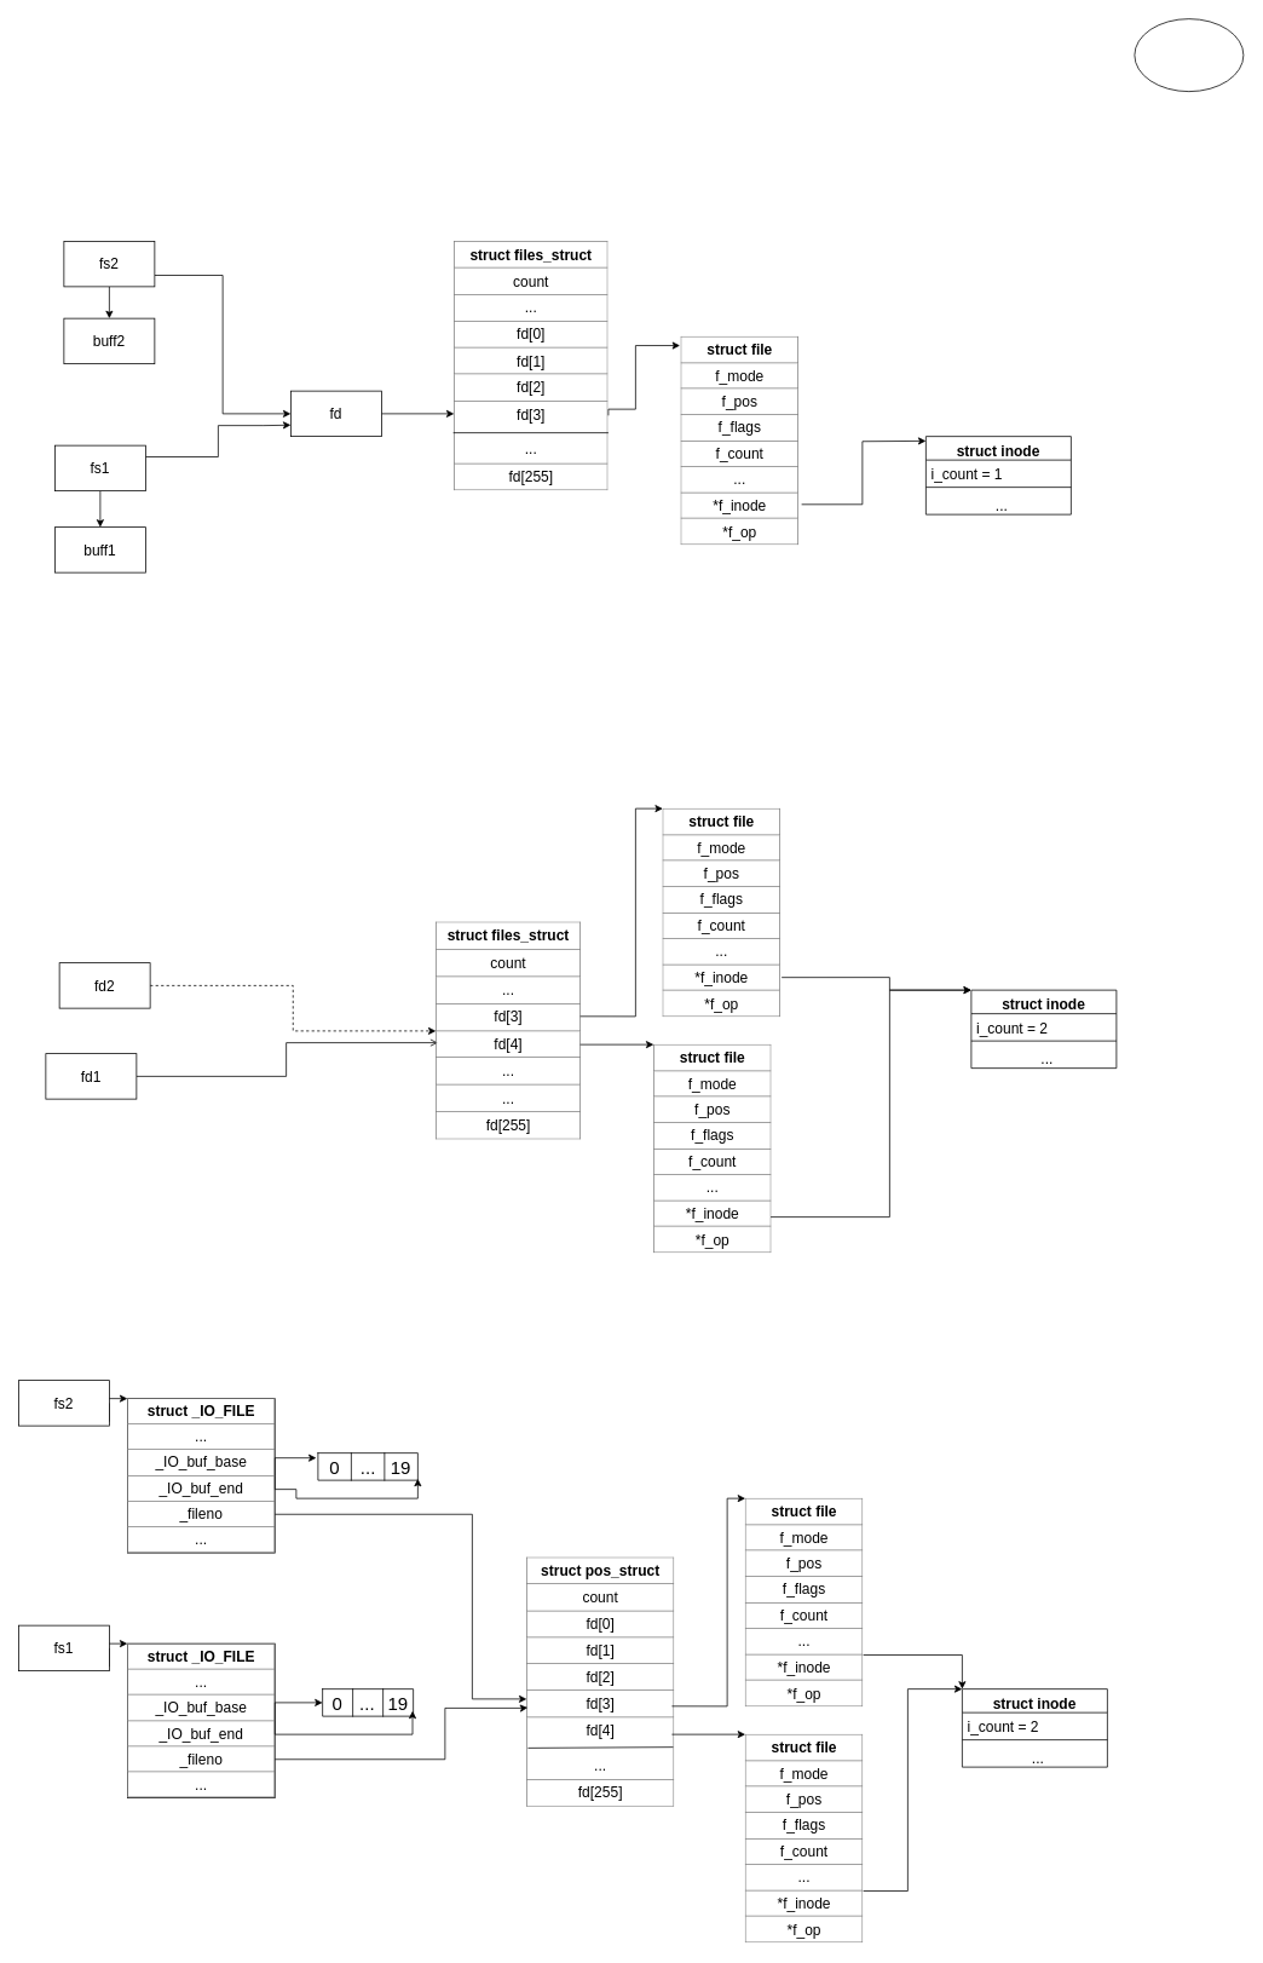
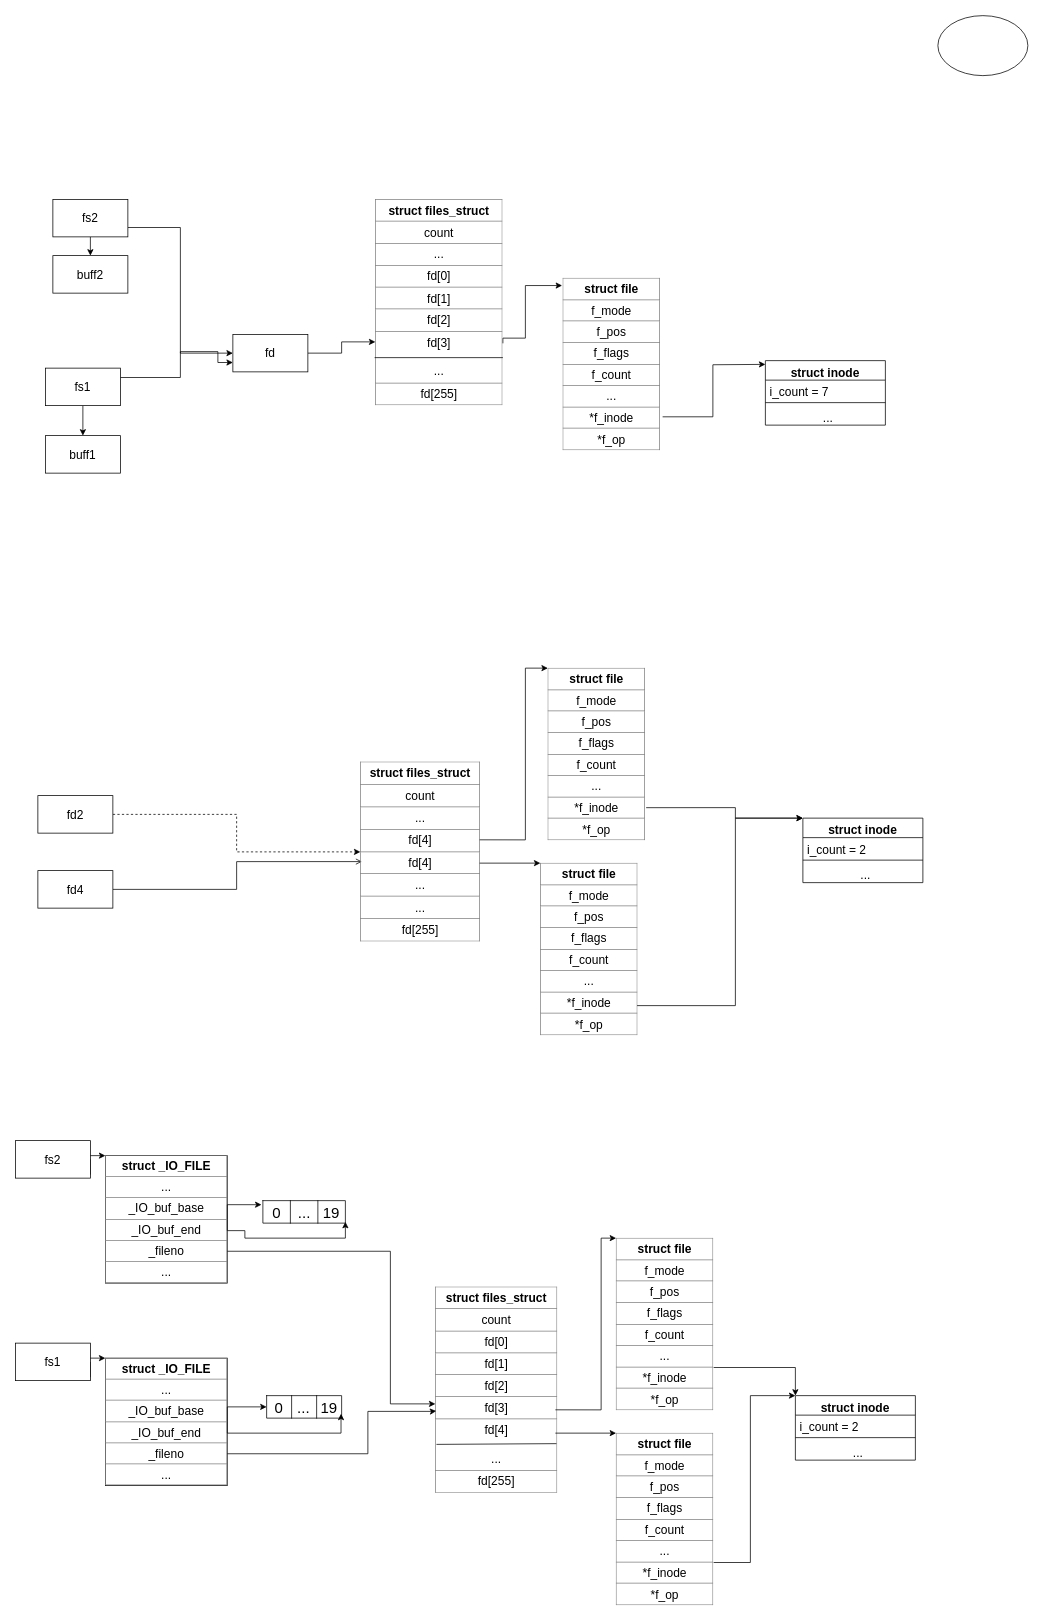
- <mxCell id="8" value="&lt;font style=&quot;font-size: 16px&quot;&gt;buff2&lt;/font&gt;" style="rounded=0;whiteSpace=wrap;html=1;" parent="1" vertex="1"><mxGeometry x="70" y="350" width="100" height="50" as="geometry" /></mxCell>
+ <mxCell id="8" value="&lt;font style=&quot;font-size: 16px&quot;&gt;buff2&lt;/font&gt;" style="rounded=0;whiteSpace=wrap;html=1;" parent="1" vertex="1"><mxGeometry x="70" y="340" width="100" height="50" as="geometry" /></mxCell>
- <mxCell id="11" value="&lt;font style=&quot;font-size: 16px&quot;&gt;fd&lt;/font&gt;" style="rounded=0;whiteSpace=wrap;html=1;" parent="1" vertex="1"><mxGeometry x="320" y="430" width="100" height="50" as="geometry" /></mxCell>
+ <mxCell id="11" value="&lt;font style=&quot;font-size: 16px&quot;&gt;fd&lt;/font&gt;" style="rounded=0;whiteSpace=wrap;html=1;" parent="1" vertex="1"><mxGeometry x="310" y="445" width="100" height="50" as="geometry" /></mxCell>
- <mxCell id="23" value="i_count = 1" style="text;strokeColor=none;fillColor=none;align=left;verticalAlign=top;spacingLeft=4;spacingRight=4;overflow=hidden;rotatable=0;points=[[0,0.5],[1,0.5]];portConstraint=eastwest;fontSize=16;" parent="22" vertex="1"><mxGeometry y="26" width="160" height="26" as="geometry" /></mxCell>
+ <mxCell id="23" value="i_count = 7" style="text;strokeColor=none;fillColor=none;align=left;verticalAlign=top;spacingLeft=4;spacingRight=4;overflow=hidden;rotatable=0;points=[[0,0.5],[1,0.5]];portConstraint=eastwest;fontSize=16;" parent="22" vertex="1"><mxGeometry y="26" width="160" height="26" as="geometry" /></mxCell>
- <mxCell id="21" value="&lt;table style=&quot;width: 100% ; height: 100% ; border-collapse: collapse ; font-size: 16px&quot; width=&quot;100%&quot; cellpadding=&quot;4&quot; border=&quot;1&quot;&gt;&lt;tbody&gt;&lt;tr&gt;&lt;th align=&quot;center&quot;&gt;&lt;font style=&quot;font-size: 16px&quot;&gt;&lt;b&gt;struct files_struct&lt;br&gt;&lt;/b&gt;&lt;/font&gt;&lt;/th&gt;&lt;/tr&gt;&lt;tr align=&quot;center&quot;&gt;&lt;td&gt;&lt;font style=&quot;font-size: 16px&quot;&gt;count&lt;/font&gt;&lt;/td&gt;&lt;/tr&gt;&lt;tr align=&quot;center&quot;&gt;&lt;td&gt;&lt;font style=&quot;font-size: 16px&quot;&gt;...&lt;br&gt;&lt;/font&gt;&lt;/td&gt;&lt;/tr&gt;&lt;tr align=&quot;center&quot;&gt;&lt;td&gt;&lt;font style=&quot;font-size: 16px&quot;&gt;fd[3]&lt;br&gt;&lt;/font&gt;&lt;/td&gt;&lt;/tr&gt;&lt;tr align=&quot;center&quot;&gt;&lt;td&gt;&lt;font style=&quot;font-size: 16px&quot;&gt;fd[4]&lt;br&gt;&lt;/font&gt;&lt;/td&gt;&lt;/tr&gt;&lt;tr&gt;&lt;td style=&quot;text-align: center&quot;&gt;...&lt;/td&gt;&lt;/tr&gt;&lt;tr align=&quot;center&quot;&gt;&lt;td&gt;&lt;font style=&quot;font-size: 16px&quot;&gt;...&lt;br&gt;&lt;/font&gt;&lt;/td&gt;&lt;/tr&gt;&lt;tr align=&quot;center&quot;&gt;&lt;td&gt;&lt;font style=&quot;font-size: 16px&quot;&gt;fd[255]&lt;br&gt;&lt;/font&gt;&lt;/td&gt;&lt;/tr&gt;&lt;/tbody&gt;&lt;/table&gt;" style="text;html=1;strokeColor=none;fillColor=none;overflow=fill;" parent="1" vertex="1"><mxGeometry x="480" y="1015" width="160" height="240" as="geometry" /></mxCell>
+ <mxCell id="21" value="&lt;table style=&quot;width: 100% ; height: 100% ; border-collapse: collapse ; font-size: 16px&quot; width=&quot;100%&quot; cellpadding=&quot;4&quot; border=&quot;1&quot;&gt;&lt;tbody&gt;&lt;tr&gt;&lt;th align=&quot;center&quot;&gt;&lt;font style=&quot;font-size: 16px&quot;&gt;&lt;b&gt;struct files_struct&lt;br&gt;&lt;/b&gt;&lt;/font&gt;&lt;/th&gt;&lt;/tr&gt;&lt;tr align=&quot;center&quot;&gt;&lt;td&gt;&lt;font style=&quot;font-size: 16px&quot;&gt;count&lt;/font&gt;&lt;/td&gt;&lt;/tr&gt;&lt;tr align=&quot;center&quot;&gt;&lt;td&gt;&lt;font style=&quot;font-size: 16px&quot;&gt;...&lt;br&gt;&lt;/font&gt;&lt;/td&gt;&lt;/tr&gt;&lt;tr align=&quot;center&quot;&gt;&lt;td&gt;&lt;font style=&quot;font-size: 16px&quot;&gt;fd[4]&lt;br&gt;&lt;/font&gt;&lt;/td&gt;&lt;/tr&gt;&lt;tr align=&quot;center&quot;&gt;&lt;td&gt;&lt;font style=&quot;font-size: 16px&quot;&gt;fd[4]&lt;br&gt;&lt;/font&gt;&lt;/td&gt;&lt;/tr&gt;&lt;tr&gt;&lt;td style=&quot;text-align: center&quot;&gt;...&lt;/td&gt;&lt;/tr&gt;&lt;tr align=&quot;center&quot;&gt;&lt;td&gt;&lt;font style=&quot;font-size: 16px&quot;&gt;...&lt;br&gt;&lt;/font&gt;&lt;/td&gt;&lt;/tr&gt;&lt;tr align=&quot;center&quot;&gt;&lt;td&gt;&lt;font style=&quot;font-size: 16px&quot;&gt;fd[255]&lt;br&gt;&lt;/font&gt;&lt;/td&gt;&lt;/tr&gt;&lt;/tbody&gt;&lt;/table&gt;" style="text;html=1;strokeColor=none;fillColor=none;overflow=fill;" parent="1" vertex="1"><mxGeometry x="480" y="1015" width="160" height="240" as="geometry" /></mxCell>
- <mxCell id="20" value="&lt;span style=&quot;font-size: 16px&quot;&gt;fd2&lt;br&gt;&lt;/span&gt;" style="rounded=0;whiteSpace=wrap;html=1;" parent="1" vertex="1"><mxGeometry x="65" y="1060" width="100" height="50" as="geometry" /></mxCell>
+ <mxCell id="20" value="&lt;span style=&quot;font-size: 16px&quot;&gt;fd2&lt;br&gt;&lt;/span&gt;" style="rounded=0;whiteSpace=wrap;html=1;" parent="1" vertex="1"><mxGeometry x="50" y="1060" width="100" height="50" as="geometry" /></mxCell>
- <mxCell id="18" value="&lt;span style=&quot;font-size: 16px&quot;&gt;fd1&lt;/span&gt;" style="rounded=0;whiteSpace=wrap;html=1;" parent="1" vertex="1"><mxGeometry x="50" y="1160" width="100" height="50" as="geometry" /></mxCell>
+ <mxCell id="18" value="&lt;span style=&quot;font-size: 16px&quot;&gt;fd4&lt;/span&gt;" style="rounded=0;whiteSpace=wrap;html=1;" parent="1" vertex="1"><mxGeometry x="50" y="1160" width="100" height="50" as="geometry" /></mxCell>
- <mxCell id="36" value="&lt;table style=&quot;width: 100% ; height: 100% ; border-collapse: collapse ; font-size: 16px&quot; width=&quot;100%&quot; cellpadding=&quot;4&quot; border=&quot;1&quot;&gt;&lt;tbody&gt;&lt;tr&gt;&lt;th align=&quot;center&quot;&gt;&lt;font style=&quot;font-size: 16px&quot;&gt;&lt;b&gt;struct pos_struct&lt;br&gt;&lt;/b&gt;&lt;/font&gt;&lt;/th&gt;&lt;/tr&gt;&lt;tr align=&quot;center&quot;&gt;&lt;td&gt;&lt;font style=&quot;font-size: 16px&quot;&gt;count&lt;/font&gt;&lt;/td&gt;&lt;/tr&gt;&lt;tr align=&quot;center&quot;&gt;&lt;td&gt;&lt;font style=&quot;font-size: 16px&quot;&gt;fd[0]&lt;/font&gt;&lt;/td&gt;&lt;/tr&gt;&lt;tr align=&quot;center&quot;&gt;&lt;td&gt;&lt;font style=&quot;font-size: 16px&quot;&gt;fd[1]&lt;br&gt;&lt;/font&gt;&lt;/td&gt;&lt;/tr&gt;&lt;tr align=&quot;center&quot;&gt;&lt;td&gt;&lt;font style=&quot;font-size: 16px&quot;&gt;fd[2]&lt;br&gt;&lt;/font&gt;&lt;/td&gt;&lt;/tr&gt;&lt;tr&gt;&lt;td style=&quot;text-align: center&quot;&gt;fd[3]&lt;/td&gt;&lt;/tr&gt;&lt;tr align=&quot;center&quot;&gt;&lt;td&gt;&lt;font style=&quot;font-size: 16px&quot;&gt;fd[4]&lt;br&gt;&lt;br&gt;...&lt;/font&gt;&lt;/td&gt;&lt;/tr&gt;&lt;tr align=&quot;center&quot;&gt;&lt;td&gt;&lt;font style=&quot;font-size: 16px&quot;&gt;fd[255]&lt;br&gt;&lt;/font&gt;&lt;/td&gt;&lt;/tr&gt;&lt;/tbody&gt;&lt;/table&gt;" style="text;html=1;strokeColor=none;fillColor=none;overflow=fill;" parent="1" vertex="1"><mxGeometry x="580" y="1715" width="162.5" height="275" as="geometry" /></mxCell>
+ <mxCell id="36" value="&lt;table style=&quot;width: 100% ; height: 100% ; border-collapse: collapse ; font-size: 16px&quot; width=&quot;100%&quot; cellpadding=&quot;4&quot; border=&quot;1&quot;&gt;&lt;tbody&gt;&lt;tr&gt;&lt;th align=&quot;center&quot;&gt;&lt;font style=&quot;font-size: 16px&quot;&gt;&lt;b&gt;struct files_struct&lt;br&gt;&lt;/b&gt;&lt;/font&gt;&lt;/th&gt;&lt;/tr&gt;&lt;tr align=&quot;center&quot;&gt;&lt;td&gt;&lt;font style=&quot;font-size: 16px&quot;&gt;count&lt;/font&gt;&lt;/td&gt;&lt;/tr&gt;&lt;tr align=&quot;center&quot;&gt;&lt;td&gt;&lt;font style=&quot;font-size: 16px&quot;&gt;fd[0]&lt;/font&gt;&lt;/td&gt;&lt;/tr&gt;&lt;tr align=&quot;center&quot;&gt;&lt;td&gt;&lt;font style=&quot;font-size: 16px&quot;&gt;fd[1]&lt;br&gt;&lt;/font&gt;&lt;/td&gt;&lt;/tr&gt;&lt;tr align=&quot;center&quot;&gt;&lt;td&gt;&lt;font style=&quot;font-size: 16px&quot;&gt;fd[2]&lt;br&gt;&lt;/font&gt;&lt;/td&gt;&lt;/tr&gt;&lt;tr&gt;&lt;td style=&quot;text-align: center&quot;&gt;fd[3]&lt;/td&gt;&lt;/tr&gt;&lt;tr align=&quot;center&quot;&gt;&lt;td&gt;&lt;font style=&quot;font-size: 16px&quot;&gt;fd[4]&lt;br&gt;&lt;br&gt;...&lt;/font&gt;&lt;/td&gt;&lt;/tr&gt;&lt;tr align=&quot;center&quot;&gt;&lt;td&gt;&lt;font style=&quot;font-size: 16px&quot;&gt;fd[255]&lt;br&gt;&lt;/font&gt;&lt;/td&gt;&lt;/tr&gt;&lt;/tbody&gt;&lt;/table&gt;" style="text;html=1;strokeColor=none;fillColor=none;overflow=fill;" parent="1" vertex="1"><mxGeometry x="580" y="1715" width="162.5" height="275" as="geometry" /></mxCell>
